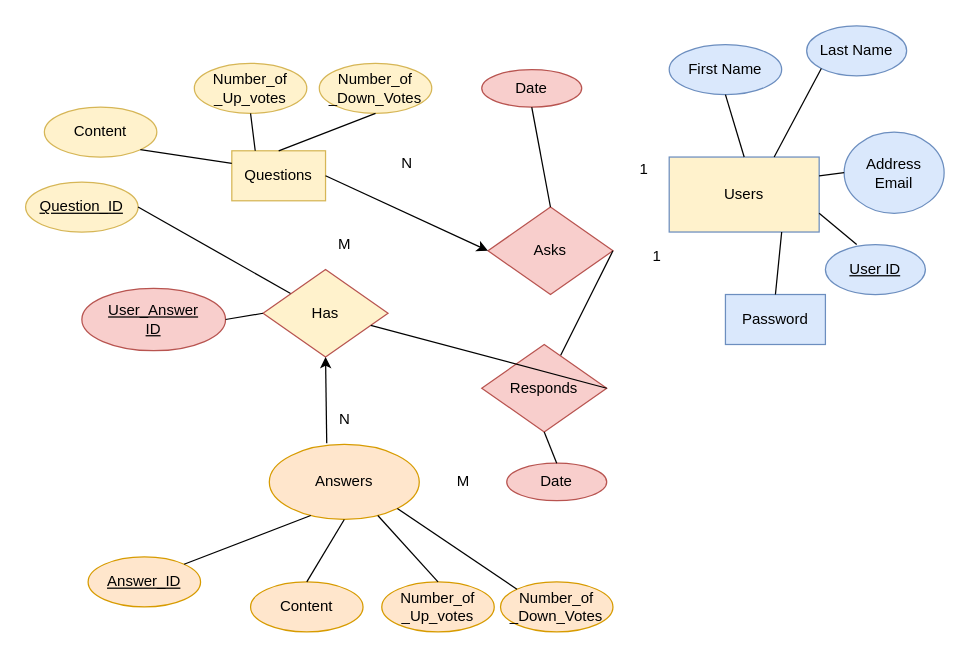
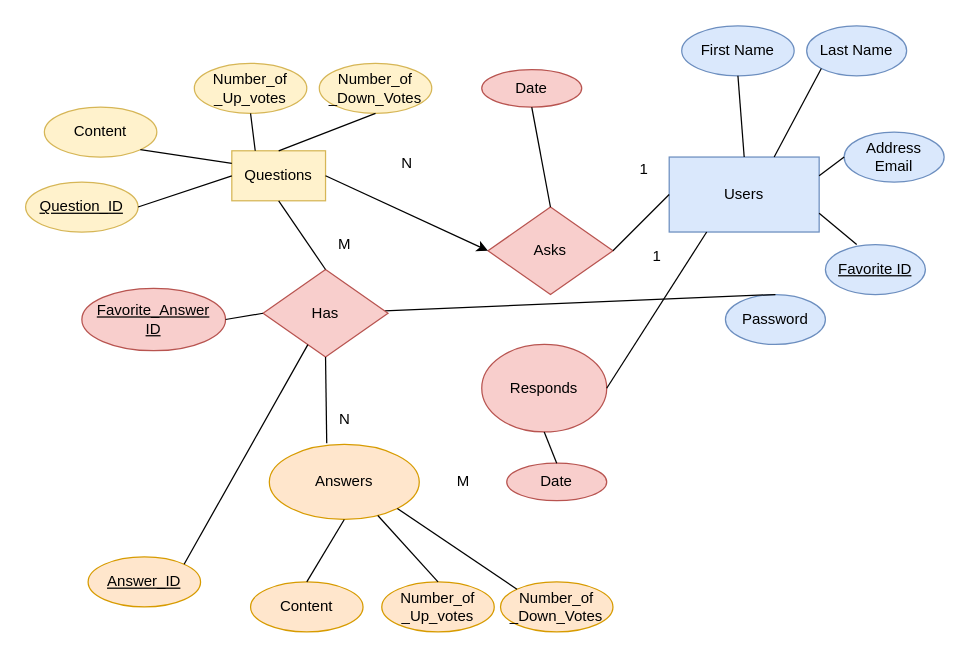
- <mxCell id="5" value="First Name" style="ellipse;whiteSpace=wrap;html=1;fillColor=#dae8fc;strokeColor=#6c8ebf;" vertex="1" parent="1"><mxGeometry x="535" y="35" width="90" height="40" as="geometry" /></mxCell>
+ <mxCell id="5" value="First Name" style="ellipse;whiteSpace=wrap;html=1;fillColor=#dae8fc;strokeColor=#6c8ebf;" vertex="1" parent="1"><mxGeometry x="545" y="20" width="90" height="40" as="geometry" /></mxCell>
- <mxCell id="8" value="Address&lt;br&gt;Email" style="ellipse;whiteSpace=wrap;html=1;fillColor=#dae8fc;strokeColor=#6c8ebf;" vertex="1" parent="1"><mxGeometry x="675" y="105" width="80" height="65" as="geometry" /></mxCell>
+ <mxCell id="8" value="Address&lt;br&gt;Email" style="ellipse;whiteSpace=wrap;html=1;fillColor=#dae8fc;strokeColor=#6c8ebf;" vertex="1" parent="1"><mxGeometry x="675" y="105" width="80" height="40" as="geometry" /></mxCell>
- <mxCell id="2" value="Users" style="rounded=0;whiteSpace=wrap;html=1;fillColor=#fff2cc;strokeColor=#6c8ebf;" vertex="1" parent="1"><mxGeometry x="535" y="125" width="120" height="60" as="geometry" /></mxCell>
+ <mxCell id="2" value="Users" style="rounded=0;whiteSpace=wrap;html=1;fillColor=#dae8fc;strokeColor=#6c8ebf;" vertex="1" parent="1"><mxGeometry x="535" y="125" width="120" height="60" as="geometry" /></mxCell>
+ <mxCell id="30" value="" style="endArrow=none;html=1;rounded=0;entryX=0.5;entryY=0;entryDx=0;entryDy=0;exitX=0.5;exitY=1;exitDx=0;exitDy=0;" edge="1" parent="1" source="3" target="27"><mxGeometry width="50" height="50" relative="1" as="geometry"><mxPoint x="345" y="205" as="sourcePoint" /><mxPoint x="425" y="255" as="targetPoint" /></mxGeometry></mxCell>
- <mxCell id="24" value="" style="endArrow=none;html=1;rounded=0;exitX=1;exitY=0.5;exitDx=0;exitDy=0;" edge="1" parent="1" source="22" target="27"><mxGeometry width="50" height="50" relative="1" as="geometry"><mxPoint x="515" y="235" as="sourcePoint" /><mxPoint x="565" y="185" as="targetPoint" /></mxGeometry></mxCell>
+ <mxCell id="24" value="" style="endArrow=none;html=1;rounded=0;exitX=1;exitY=0.5;exitDx=0;exitDy=0;entryX=0;entryY=0.5;entryDx=0;entryDy=0;" edge="1" parent="1" source="22" target="3"><mxGeometry width="50" height="50" relative="1" as="geometry"><mxPoint x="515" y="235" as="sourcePoint" /><mxPoint x="565" y="185" as="targetPoint" /></mxGeometry></mxCell>
- <mxCell id="14" value="" style="endArrow=none;html=1;rounded=0;entryX=0.75;entryY=1;entryDx=0;entryDy=0;exitX=0.5;exitY=0;exitDx=0;exitDy=0;" edge="1" parent="1" source="9" target="2"><mxGeometry width="50" height="50" relative="1" as="geometry"><mxPoint x="635" y="165" as="sourcePoint" /><mxPoint x="620" y="115" as="targetPoint" /></mxGeometry></mxCell>
+ <mxCell id="14" value="" style="endArrow=none;html=1;rounded=0;exitX=0.5;exitY=0;exitDx=0;exitDy=0;" edge="1" parent="1" source="9" target="27"><mxGeometry width="50" height="50" relative="1" as="geometry"><mxPoint x="635" y="165" as="sourcePoint" /><mxPoint x="620" y="115" as="targetPoint" /></mxGeometry></mxCell>
- <mxCell id="7" value="&lt;u&gt;User ID&lt;/u&gt;" style="ellipse;whiteSpace=wrap;html=1;fillColor=#dae8fc;strokeColor=#6c8ebf;" vertex="1" parent="1"><mxGeometry x="660" y="195" width="80" height="40" as="geometry" /></mxCell>
+ <mxCell id="7" value="&lt;u&gt;Favorite ID&lt;/u&gt;" style="ellipse;whiteSpace=wrap;html=1;fillColor=#dae8fc;strokeColor=#6c8ebf;" vertex="1" parent="1"><mxGeometry x="660" y="195" width="80" height="40" as="geometry" /></mxCell>
- <mxCell id="16" value="" style="endArrow=none;html=1;rounded=0;exitX=1;exitY=0.5;exitDx=0;exitDy=0;" edge="1" parent="1" source="15" target="36"><mxGeometry width="50" height="50" relative="1" as="geometry"><mxPoint x="605" y="245" as="sourcePoint" /><mxPoint x="655" y="195" as="targetPoint" /></mxGeometry></mxCell>
+ <mxCell id="16" value="" style="endArrow=none;html=1;rounded=0;exitX=1;exitY=0.5;exitDx=0;exitDy=0;entryX=0;entryY=0.5;entryDx=0;entryDy=0;" edge="1" parent="1" source="15" target="2"><mxGeometry width="50" height="50" relative="1" as="geometry"><mxPoint x="605" y="245" as="sourcePoint" /><mxPoint x="655" y="195" as="targetPoint" /></mxGeometry></mxCell>
- <mxCell id="27" value="Has" style="rhombus;whiteSpace=wrap;html=1;fillColor=#fff2cc;strokeColor=#b85450;" vertex="1" parent="1"><mxGeometry x="210" y="215" width="100" height="70" as="geometry" /></mxCell>
+ <mxCell id="27" value="Has" style="rhombus;whiteSpace=wrap;html=1;fillColor=#f8cecc;strokeColor=#b85450;" vertex="1" parent="1"><mxGeometry x="210" y="215" width="100" height="70" as="geometry" /></mxCell>
- <mxCell id="31" value="&lt;u&gt;User_Answer&lt;br&gt;ID&lt;/u&gt;" style="ellipse;whiteSpace=wrap;html=1;fillColor=#f8cecc;strokeColor=#b85450;" vertex="1" parent="1"><mxGeometry x="65" y="230" width="115" height="50" as="geometry" /></mxCell>
+ <mxCell id="31" value="&lt;u&gt;Favorite_Answer&lt;br&gt;ID&lt;/u&gt;" style="ellipse;whiteSpace=wrap;html=1;fillColor=#f8cecc;strokeColor=#b85450;" vertex="1" parent="1"><mxGeometry x="65" y="230" width="115" height="50" as="geometry" /></mxCell>
- <mxCell id="9" value="Password" style="whiteSpace=wrap;html=1;fillColor=#dae8fc;strokeColor=#6c8ebf;rounded=0;" vertex="1" parent="1"><mxGeometry x="580" y="235" width="80" height="40" as="geometry" /></mxCell>
+ <mxCell id="9" value="Password" style="ellipse;whiteSpace=wrap;html=1;fillColor=#dae8fc;strokeColor=#6c8ebf;" vertex="1" parent="1"><mxGeometry x="580" y="235" width="80" height="40" as="geometry" /></mxCell>
- <mxCell id="37" value="" style="endArrow=none;html=1;rounded=0;exitX=1;exitY=0.5;exitDx=0;exitDy=0;" edge="1" parent="1" source="36" target="27"><mxGeometry width="50" height="50" relative="1" as="geometry"><mxPoint x="515" y="275" as="sourcePoint" /><mxPoint x="565" y="225" as="targetPoint" /></mxGeometry></mxCell>
+ <mxCell id="37" value="" style="endArrow=none;html=1;rounded=0;exitX=1;exitY=0.5;exitDx=0;exitDy=0;entryX=0.25;entryY=1;entryDx=0;entryDy=0;" edge="1" parent="1" source="36" target="2"><mxGeometry width="50" height="50" relative="1" as="geometry"><mxPoint x="515" y="275" as="sourcePoint" /><mxPoint x="565" y="225" as="targetPoint" /></mxGeometry></mxCell>
- <mxCell id="35" value="" style="endArrow=classic;html=1;rounded=0;exitX=0.383;exitY=-0.017;exitDx=0;exitDy=0;exitPerimeter=0;entryX=0.5;entryY=1;entryDx=0;entryDy=0;" edge="1" parent="1" source="4" target="27"><mxGeometry width="50" height="50" relative="1" as="geometry"><mxPoint x="515" y="275" as="sourcePoint" /><mxPoint x="565" y="225" as="targetPoint" /></mxGeometry></mxCell>
+ <mxCell id="35" value="" style="endArrow=none;html=1;rounded=0;exitX=0.383;exitY=-0.017;exitDx=0;exitDy=0;exitPerimeter=0;entryX=0.5;entryY=1;entryDx=0;entryDy=0;" edge="1" parent="1" source="4" target="27"><mxGeometry width="50" height="50" relative="1" as="geometry"><mxPoint x="515" y="275" as="sourcePoint" /><mxPoint x="565" y="225" as="targetPoint" /></mxGeometry></mxCell>
- <mxCell id="36" value="Responds" style="rhombus;whiteSpace=wrap;html=1;fillColor=#f8cecc;strokeColor=#b85450;" vertex="1" parent="1"><mxGeometry x="385" y="275" width="100" height="70" as="geometry" /></mxCell>
+ <mxCell id="36" value="Responds" style="ellipse;whiteSpace=wrap;html=1;fillColor=#f8cecc;strokeColor=#b85450;" vertex="1" parent="1"><mxGeometry x="385" y="275" width="100" height="70" as="geometry" /></mxCell>
- <mxCell id="28" value="" style="endArrow=none;html=1;rounded=0;exitX=1;exitY=0;exitDx=0;exitDy=0;entryX=0.25;entryY=1;entryDx=0;entryDy=0;" edge="1" parent="1" source="25" target="4"><mxGeometry width="50" height="50" relative="1" as="geometry"><mxPoint x="515" y="275" as="sourcePoint" /><mxPoint x="565" y="225" as="targetPoint" /></mxGeometry></mxCell>
+ <mxCell id="28" value="" style="endArrow=none;html=1;rounded=0;exitX=1;exitY=0;exitDx=0;exitDy=0;" edge="1" parent="1" source="25" target="27"><mxGeometry width="50" height="50" relative="1" as="geometry"><mxPoint x="515" y="275" as="sourcePoint" /><mxPoint x="565" y="225" as="targetPoint" /></mxGeometry></mxCell>
